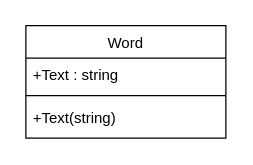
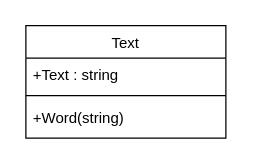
- <mxCell id="2" value="Word" style="swimlane;fontStyle=0;align=center;verticalAlign=top;childLayout=stackLayout;horizontal=1;startSize=26;horizontalStack=0;resizeParent=1;resizeLast=0;collapsible=1;marginBottom=0;rounded=0;shadow=0;strokeWidth=1;" vertex="1" parent="1"><mxGeometry x="20" y="20" width="160" height="90" as="geometry"><mxRectangle x="550" y="140" width="160" height="26" as="alternateBounds" /></mxGeometry></mxCell>
+ <mxCell id="2" value="Text" style="swimlane;fontStyle=0;align=center;verticalAlign=top;childLayout=stackLayout;horizontal=1;startSize=26;horizontalStack=0;resizeParent=1;resizeLast=0;collapsible=1;marginBottom=0;rounded=0;shadow=0;strokeWidth=1;" vertex="1" parent="1"><mxGeometry x="20" y="20" width="160" height="90" as="geometry"><mxRectangle x="550" y="140" width="160" height="26" as="alternateBounds" /></mxGeometry></mxCell>
- <mxCell id="5" value="+Text(string)" style="text;align=left;verticalAlign=top;spacingLeft=4;spacingRight=4;overflow=hidden;rotatable=0;points=[[0,0.5],[1,0.5]];portConstraint=eastwest;" vertex="1" parent="2"><mxGeometry y="60" width="160" height="26" as="geometry" /></mxCell>
+ <mxCell id="5" value="+Word(string)" style="text;align=left;verticalAlign=top;spacingLeft=4;spacingRight=4;overflow=hidden;rotatable=0;points=[[0,0.5],[1,0.5]];portConstraint=eastwest;" vertex="1" parent="2"><mxGeometry y="60" width="160" height="26" as="geometry" /></mxCell>
